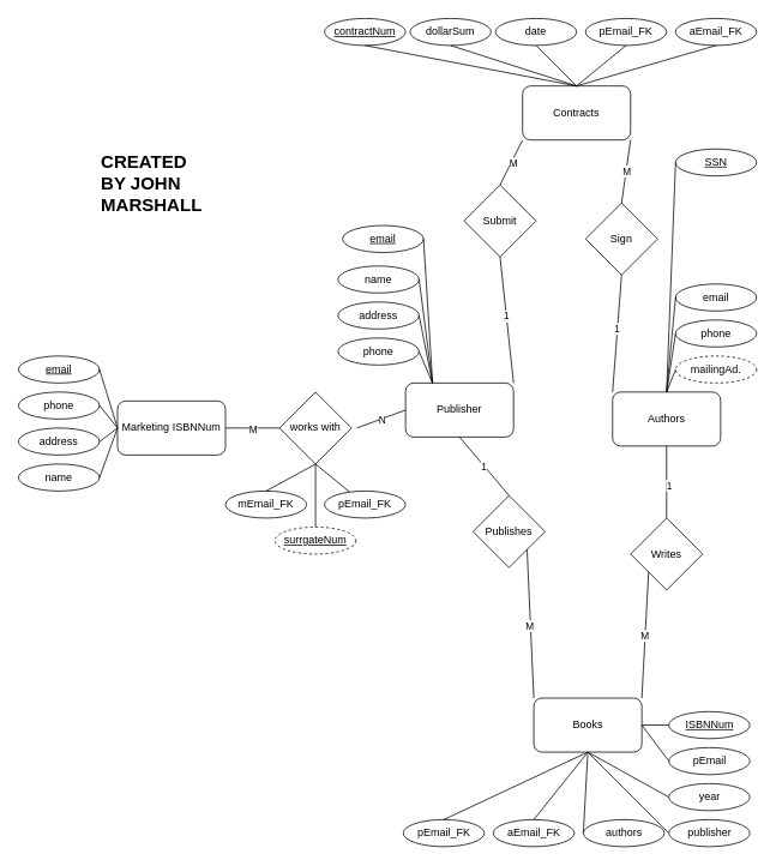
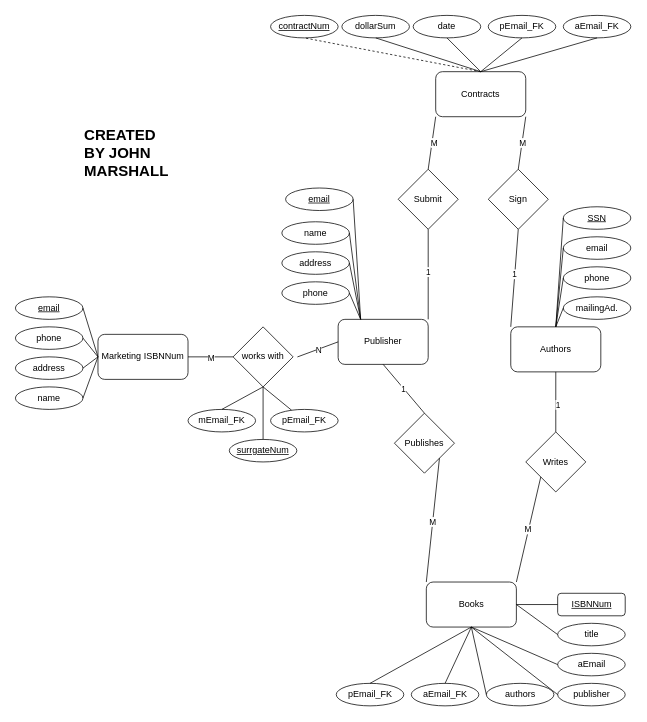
- <mxCell id="33" value="" style="endArrow=none;html=1;rounded=0;entryX=0.5;entryY=1;entryDx=0;entryDy=0;exitX=0.5;exitY=0;exitDx=0;exitDy=0;" parent="1" source="31" target="32" edge="1"><mxGeometry width="50" height="50" relative="1" as="geometry"><mxPoint x="375" y="255" as="sourcePoint" /><mxPoint x="425" y="205" as="targetPoint" /></mxGeometry></mxCell>
+ <mxCell id="33" value="" style="endArrow=none;html=1;rounded=0;entryX=0.5;entryY=1;entryDx=0;entryDy=0;exitX=0.5;exitY=0;exitDx=0;exitDy=0;dashed=1;" parent="1" source="31" target="32" edge="1"><mxGeometry width="50" height="50" relative="1" as="geometry"><mxPoint x="375" y="255" as="sourcePoint" /><mxPoint x="425" y="205" as="targetPoint" /></mxGeometry></mxCell>
- <mxCell id="3" value="&lt;u&gt;SSN&lt;/u&gt;" style="ellipse;whiteSpace=wrap;html=1;" parent="1" vertex="1"><mxGeometry x="750" y="165" width="90" height="30" as="geometry" /></mxCell>
+ <mxCell id="3" value="&lt;u&gt;SSN&lt;/u&gt;" style="ellipse;whiteSpace=wrap;html=1;" parent="1" vertex="1"><mxGeometry x="750" y="275" width="90" height="30" as="geometry" /></mxCell>
- <mxCell id="40" value="Submit" style="rhombus;whiteSpace=wrap;html=1;" parent="1" vertex="1"><mxGeometry x="515" y="205" width="80" height="80" as="geometry" /></mxCell>
+ <mxCell id="40" value="Submit" style="rhombus;whiteSpace=wrap;html=1;" parent="1" vertex="1"><mxGeometry x="530" y="225" width="80" height="80" as="geometry" /></mxCell>
- <mxCell id="8" value="mailingAd." style="ellipse;whiteSpace=wrap;html=1;dashed=1;" parent="1" vertex="1"><mxGeometry x="750" y="395" width="90" height="30" as="geometry" /></mxCell>
+ <mxCell id="8" value="mailingAd." style="ellipse;whiteSpace=wrap;html=1;" parent="1" vertex="1"><mxGeometry x="750" y="395" width="90" height="30" as="geometry" /></mxCell>
- <mxCell id="82" value="&lt;u&gt;surrgateNum&lt;/u&gt;" style="ellipse;whiteSpace=wrap;html=1;dashed=1;" vertex="1" parent="1"><mxGeometry x="305" y="585" width="90" height="30" as="geometry" /></mxCell>
+ <mxCell id="82" value="&lt;u&gt;surrgateNum&lt;/u&gt;" style="ellipse;whiteSpace=wrap;html=1;" vertex="1" parent="1"><mxGeometry x="305" y="585" width="90" height="30" as="geometry" /></mxCell>
- <mxCell id="11" value="Books" style="rounded=1;whiteSpace=wrap;html=1;" parent="1" vertex="1"><mxGeometry x="592.5" y="775" width="120" height="60" as="geometry" /></mxCell>
+ <mxCell id="11" value="Books" style="rounded=1;whiteSpace=wrap;html=1;" parent="1" vertex="1"><mxGeometry x="567.5" y="775" width="120" height="60" as="geometry" /></mxCell>
- <mxCell id="12" value="&lt;u&gt;ISBNNum&lt;/u&gt;" style="ellipse;whiteSpace=wrap;html=1;" parent="1" vertex="1"><mxGeometry x="742.5" y="790" width="90" height="30" as="geometry" /></mxCell>
+ <mxCell id="12" value="&lt;u&gt;ISBNNum&lt;/u&gt;" style="whiteSpace=wrap;html=1;rounded=1;" parent="1" vertex="1"><mxGeometry x="742.5" y="790" width="90" height="30" as="geometry" /></mxCell>
- <mxCell id="13" value="pEmail" style="ellipse;whiteSpace=wrap;html=1;" parent="1" vertex="1"><mxGeometry x="742.5" y="830" width="90" height="30" as="geometry" /></mxCell>
+ <mxCell id="13" value="title" style="ellipse;whiteSpace=wrap;html=1;" parent="1" vertex="1"><mxGeometry x="742.5" y="830" width="90" height="30" as="geometry" /></mxCell>
- <mxCell id="16" value="year" style="ellipse;whiteSpace=wrap;html=1;" parent="1" vertex="1"><mxGeometry x="742.5" y="870" width="90" height="30" as="geometry" /></mxCell>
+ <mxCell id="16" value="aEmail" style="ellipse;whiteSpace=wrap;html=1;" parent="1" vertex="1"><mxGeometry x="742.5" y="870" width="90" height="30" as="geometry" /></mxCell>
